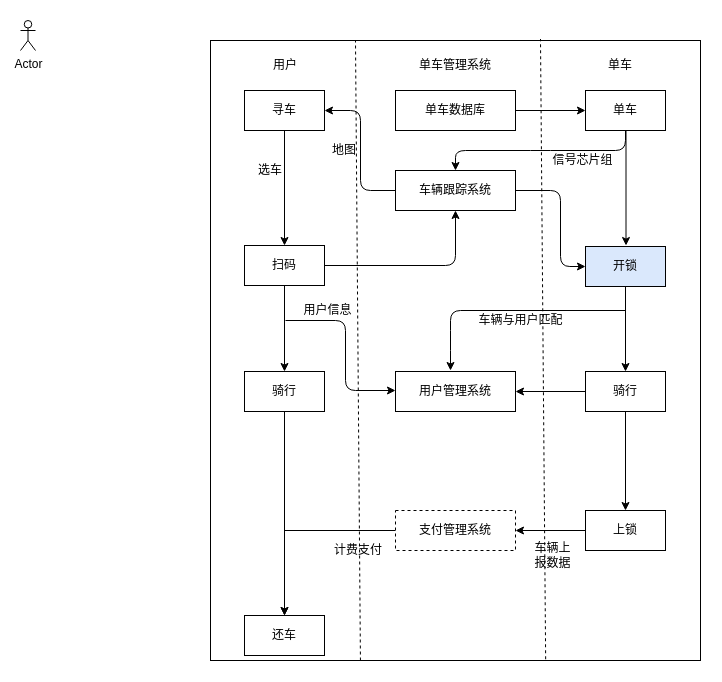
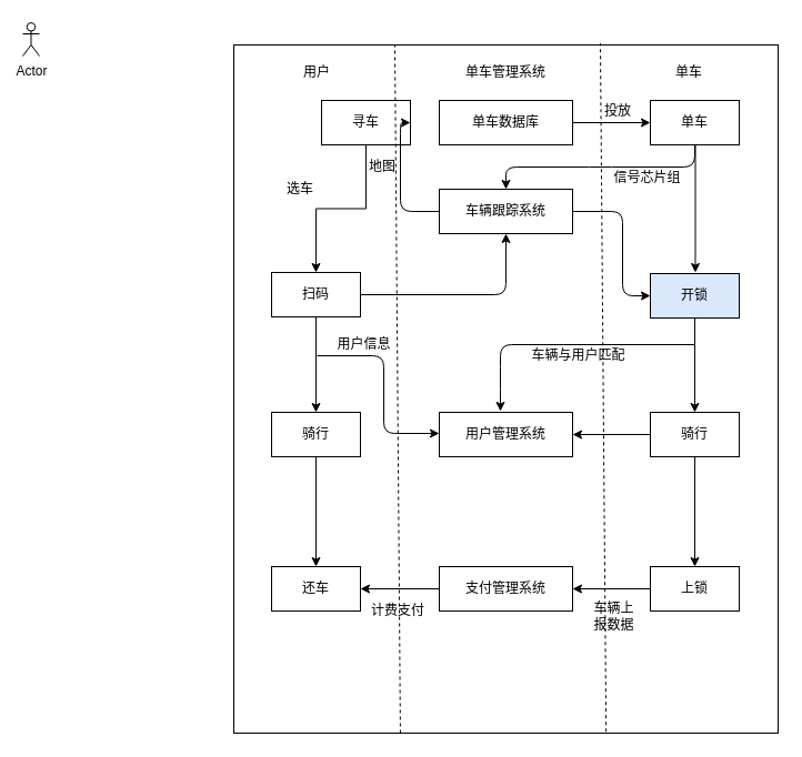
+ <mxCell id="26" value="投放" style="text;html=1;strokeColor=none;fillColor=none;align=center;verticalAlign=middle;whiteSpace=wrap;rounded=0;" vertex="1" parent="1"><mxGeometry x="536" y="90" width="40" height="20" as="geometry" /></mxCell>
- <mxCell id="5" value="寻车" style="rounded=0;whiteSpace=wrap;html=1;" vertex="1" parent="1"><mxGeometry x="244" y="90" width="80" height="40" as="geometry" /></mxCell>
+ <mxCell id="5" value="寻车" style="rounded=0;whiteSpace=wrap;html=1;" vertex="1" parent="1"><mxGeometry x="289" y="90" width="80" height="40" as="geometry" /></mxCell>
- <mxCell id="38" value="支付管理系统" style="rounded=0;whiteSpace=wrap;html=1;dashed=1;" vertex="1" parent="1"><mxGeometry x="395" y="510" width="120" height="40" as="geometry" /></mxCell>
+ <mxCell id="38" value="支付管理系统" style="rounded=0;whiteSpace=wrap;html=1;" vertex="1" parent="1"><mxGeometry x="395" y="510" width="120" height="40" as="geometry" /></mxCell>
- <mxCell id="25" value="还车" style="rounded=0;whiteSpace=wrap;html=1;" vertex="1" parent="1"><mxGeometry x="244" y="615" width="80" height="40" as="geometry" /></mxCell>
+ <mxCell id="25" value="还车" style="rounded=0;whiteSpace=wrap;html=1;" vertex="1" parent="1"><mxGeometry x="244" y="510" width="80" height="40" as="geometry" /></mxCell>
